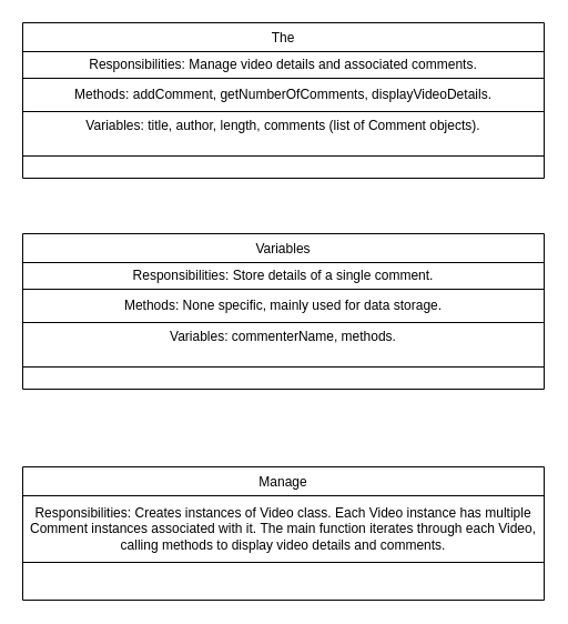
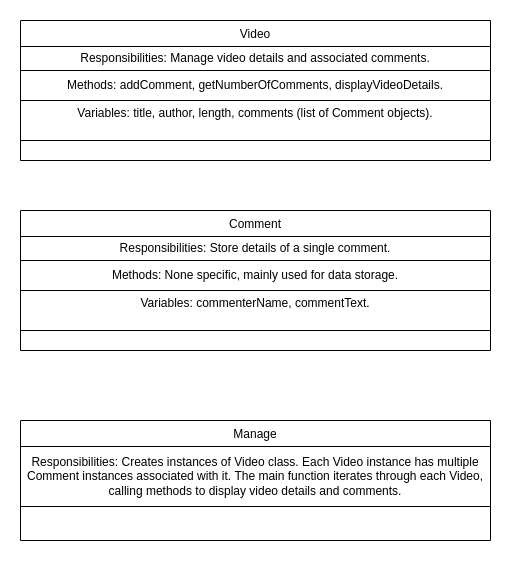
- <mxCell id="2" value="The" style="swimlane;fontStyle=0;align=center;verticalAlign=top;childLayout=stackLayout;horizontal=1;startSize=26;horizontalStack=0;resizeParent=1;resizeLast=0;collapsible=1;marginBottom=0;rounded=0;shadow=0;strokeWidth=1;" parent="1" vertex="1"><mxGeometry x="20" width="470" height="140" as="geometry" y="20"><mxRectangle x="230" y="140" width="160" height="26" as="alternateBounds" /></mxGeometry></mxCell>
+ <mxCell id="2" value="Video" style="swimlane;fontStyle=0;align=center;verticalAlign=top;childLayout=stackLayout;horizontal=1;startSize=26;horizontalStack=0;resizeParent=1;resizeLast=0;collapsible=1;marginBottom=0;rounded=0;shadow=0;strokeWidth=1;" parent="1" vertex="1"><mxGeometry x="20" width="470" height="140" as="geometry" y="20"><mxRectangle x="230" y="140" width="160" height="26" as="alternateBounds" /></mxGeometry></mxCell>
- <mxCell id="7" value="Variables" style="swimlane;fontStyle=0;align=center;verticalAlign=top;childLayout=stackLayout;horizontal=1;startSize=26;horizontalStack=0;resizeParent=1;resizeLast=0;collapsible=1;marginBottom=0;rounded=0;shadow=0;strokeWidth=1;" parent="1" vertex="1"><mxGeometry x="20" y="210" width="470" height="140" as="geometry"><mxRectangle x="130" y="380" width="160" height="26" as="alternateBounds" /></mxGeometry></mxCell>
+ <mxCell id="7" value="Comment" style="swimlane;fontStyle=0;align=center;verticalAlign=top;childLayout=stackLayout;horizontal=1;startSize=26;horizontalStack=0;resizeParent=1;resizeLast=0;collapsible=1;marginBottom=0;rounded=0;shadow=0;strokeWidth=1;" parent="1" vertex="1"><mxGeometry x="20" y="210" width="470" height="140" as="geometry"><mxRectangle x="130" y="380" width="160" height="26" as="alternateBounds" /></mxGeometry></mxCell>
- <mxCell id="10" value="&lt;div&gt;Variables: commenterName, methods.&lt;/div&gt;&lt;div&gt;&lt;br&gt;&lt;/div&gt;" style="whiteSpace=wrap;html=1;" vertex="1" parent="7"><mxGeometry y="80" width="470" height="40" as="geometry" /></mxCell>
+ <mxCell id="10" value="&lt;div&gt;Variables: commenterName, commentText.&lt;/div&gt;&lt;div&gt;&lt;br&gt;&lt;/div&gt;" style="whiteSpace=wrap;html=1;" vertex="1" parent="7"><mxGeometry y="80" width="470" height="40" as="geometry" /></mxCell>
